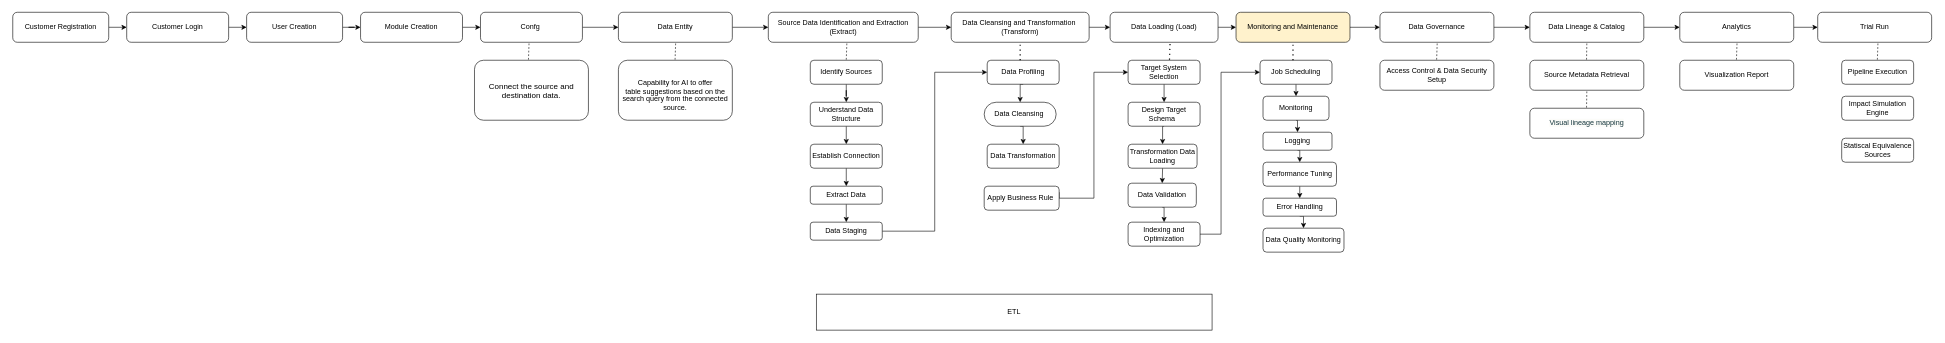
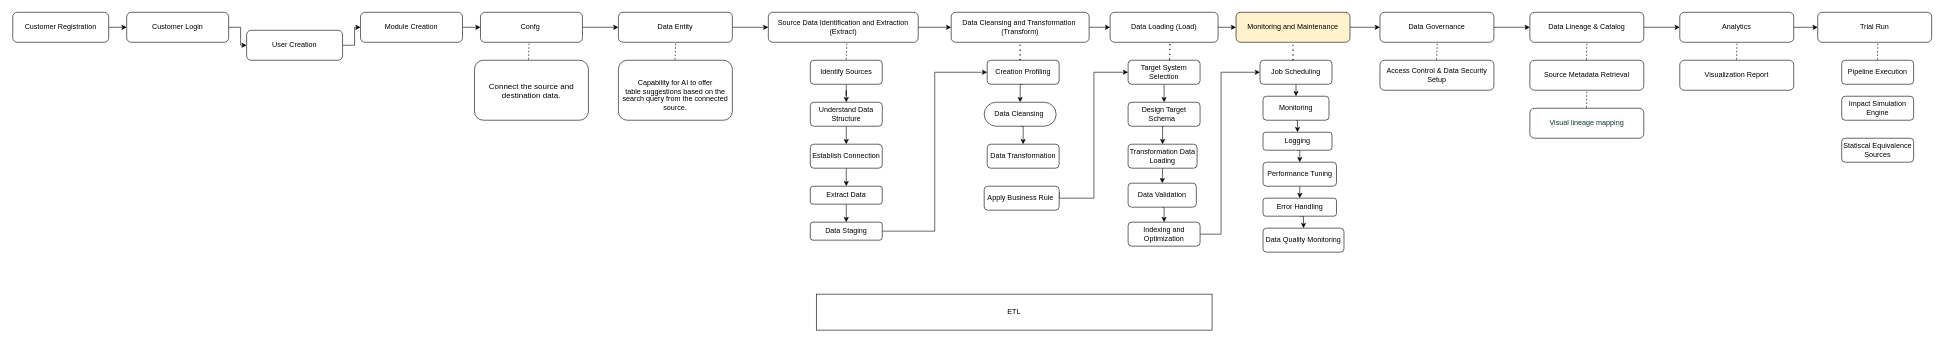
- <mxCell id="73" value="User Creation" style="rounded=1;whiteSpace=wrap;html=1;" parent="1" vertex="1"><mxGeometry x="410" y="20" width="160" height="50" as="geometry" /></mxCell>
+ <mxCell id="73" value="User Creation" style="rounded=1;whiteSpace=wrap;html=1;" parent="1" vertex="1"><mxGeometry x="410" y="50" width="160" height="50" as="geometry" /></mxCell>
- <mxCell id="15" value="Data Profiling" style="rounded=1;whiteSpace=wrap;html=1;" parent="1" vertex="1"><mxGeometry x="1645" y="100" width="120" height="40" as="geometry" /></mxCell>
+ <mxCell id="15" value="Creation Profiling" style="rounded=1;whiteSpace=wrap;html=1;" parent="1" vertex="1"><mxGeometry x="1645" y="100" width="120" height="40" as="geometry" /></mxCell>
